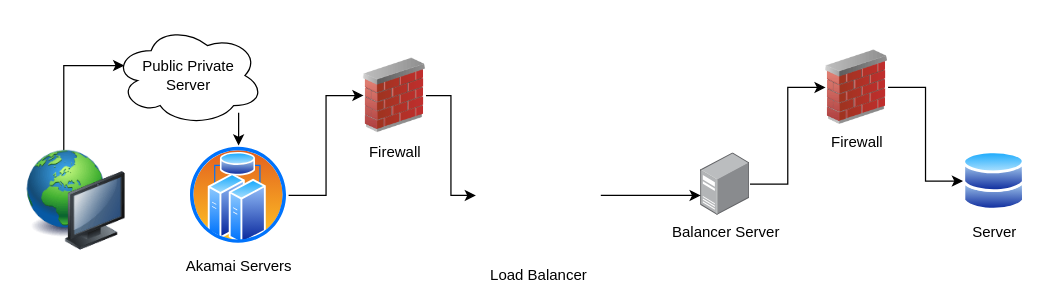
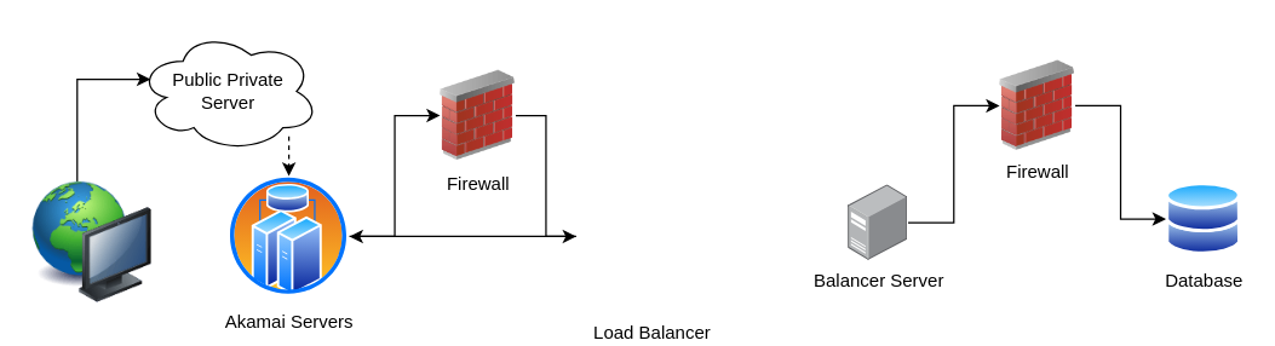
- <mxCell id="11" style="edgeStyle=orthogonalEdgeStyle;rounded=0;orthogonalLoop=1;jettySize=auto;html=1;entryX=0.5;entryY=0;entryDx=0;entryDy=0;" parent="1" source="12" target="8" edge="1"><mxGeometry relative="1" as="geometry"><Array as="points"><mxPoint x="200" y="100" /><mxPoint x="200" y="100" /></Array></mxGeometry></mxCell>
+ <mxCell id="11" style="edgeStyle=orthogonalEdgeStyle;rounded=0;orthogonalLoop=1;jettySize=auto;html=1;entryX=0.5;entryY=0;entryDx=0;entryDy=0;dashed=1;" parent="1" source="12" target="8" edge="1"><mxGeometry relative="1" as="geometry"><Array as="points"><mxPoint x="200" y="100" /><mxPoint x="200" y="100" /></Array></mxGeometry></mxCell>
- <mxCell id="5" style="edgeStyle=orthogonalEdgeStyle;rounded=0;orthogonalLoop=1;jettySize=auto;html=1;entryX=0;entryY=0.68;entryDx=0;entryDy=0;entryPerimeter=0;" edge="1" parent="1" source="6" target="3"><mxGeometry relative="1" as="geometry"><mxPoint x="530" y="76" as="targetPoint" /></mxGeometry></mxCell>
+ <mxCell id="5" style="edgeStyle=orthogonalEdgeStyle;rounded=0;orthogonalLoop=1;jettySize=auto;html=1;" edge="1" parent="1" source="6" target="8"><mxGeometry relative="1" as="geometry"><mxPoint x="530" y="76" as="targetPoint" /></mxGeometry></mxCell>
- <mxCell id="4" value="Server" style="image;aspect=fixed;perimeter=ellipsePerimeter;html=1;align=center;shadow=0;dashed=0;spacingTop=3;image=img/lib/active_directory/databases.svg;" parent="1" vertex="1"><mxGeometry x="770" y="120" width="50" height="49" as="geometry" /></mxCell>
+ <mxCell id="4" value="Database" style="image;aspect=fixed;perimeter=ellipsePerimeter;html=1;align=center;shadow=0;dashed=0;spacingTop=3;image=img/lib/active_directory/databases.svg;" parent="1" vertex="1"><mxGeometry x="770" y="120" width="50" height="49" as="geometry" /></mxCell>
